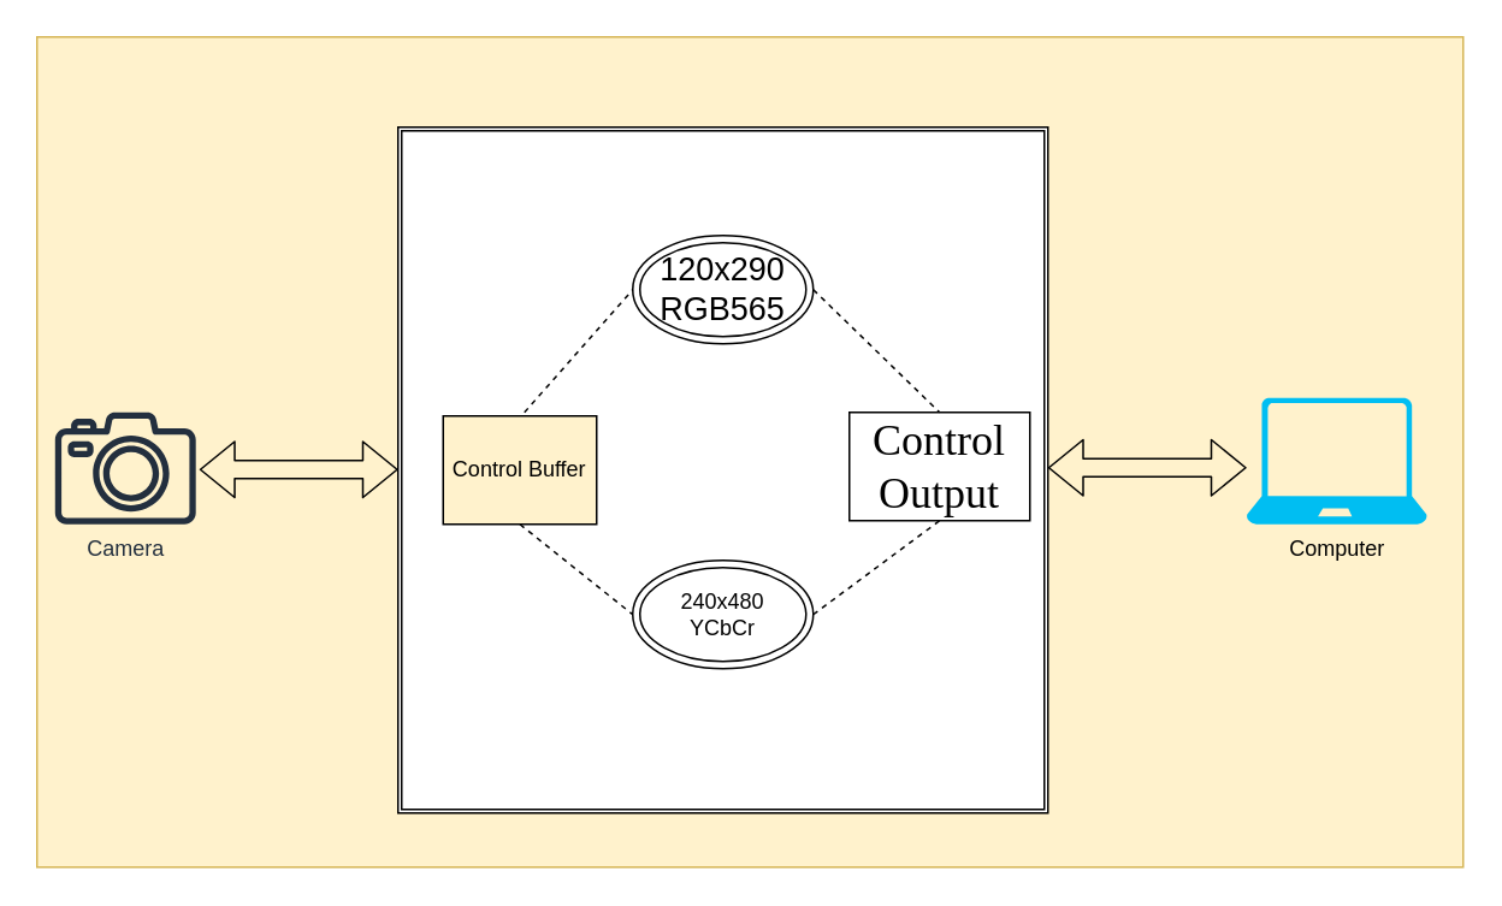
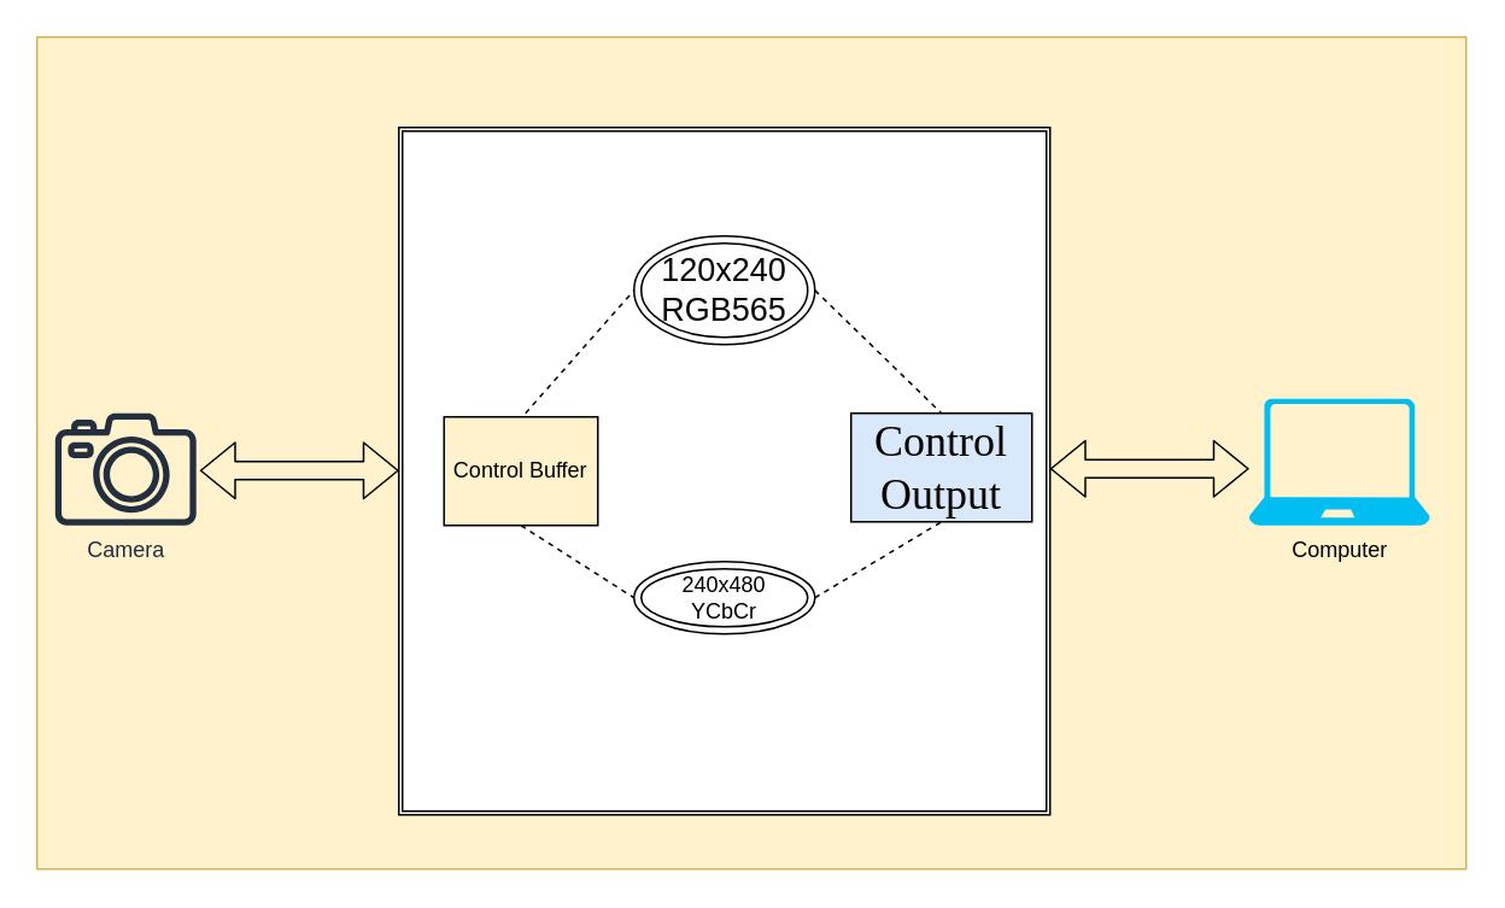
- <mxCell id="5" value="&lt;font style=&quot;font-size: 18px&quot;&gt;120x290&lt;br&gt;RGB565&lt;/font&gt;" style="ellipse;shape=doubleEllipse;whiteSpace=wrap;html=1;" vertex="1" parent="1"><mxGeometry x="350" y="130" width="100" height="60" as="geometry" /></mxCell>
+ <mxCell id="5" value="&lt;font style=&quot;font-size: 18px&quot;&gt;120x240&lt;br&gt;RGB565&lt;/font&gt;" style="ellipse;shape=doubleEllipse;whiteSpace=wrap;html=1;" vertex="1" parent="1"><mxGeometry x="350" y="130" width="100" height="60" as="geometry" /></mxCell>
- <mxCell id="11" value="&lt;font face=&quot;Times New Roman&quot; style=&quot;font-size: 24px&quot;&gt;Control Output&lt;/font&gt;" style="rounded=0;whiteSpace=wrap;html=1;" vertex="1" parent="1"><mxGeometry x="470" y="228" width="100" height="60" as="geometry" /></mxCell>
+ <mxCell id="11" value="&lt;font face=&quot;Times New Roman&quot; style=&quot;font-size: 24px&quot;&gt;Control Output&lt;/font&gt;" style="rounded=0;whiteSpace=wrap;html=1;fillColor=#dae8fc;" vertex="1" parent="1"><mxGeometry x="470" y="228" width="100" height="60" as="geometry" /></mxCell>
- <mxCell id="6" value="240x480&lt;br&gt;YCbCr" style="ellipse;shape=doubleEllipse;whiteSpace=wrap;html=1;" vertex="1" parent="1"><mxGeometry x="350" y="310" width="100" height="60" as="geometry" /></mxCell>
+ <mxCell id="6" value="240x480&lt;br&gt;YCbCr" style="ellipse;shape=doubleEllipse;whiteSpace=wrap;html=1;" vertex="1" parent="1"><mxGeometry x="350" y="310" width="100" height="40" as="geometry" /></mxCell>
